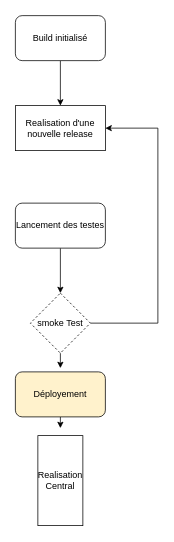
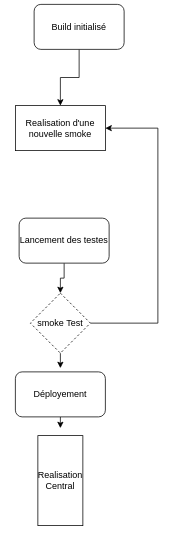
- <mxCell id="4" value="Build initialisé" style="rounded=1;whiteSpace=wrap;html=1;" vertex="1" parent="1"><mxGeometry x="20" y="20" width="120" height="60" as="geometry" /></mxCell>
+ <mxCell id="4" value="Build initialisé" style="rounded=1;whiteSpace=wrap;html=1;" vertex="1" parent="1"><mxGeometry x="45" y="5" width="120" height="60" as="geometry" /></mxCell>
- <mxCell id="5" value="Realisation d'une nouvelle release" style="rounded=0;whiteSpace=wrap;html=1;" vertex="1" parent="1"><mxGeometry x="20" y="140" width="120" height="60" as="geometry" /></mxCell>
+ <mxCell id="5" value="Realisation d'une nouvelle smoke" style="rounded=0;whiteSpace=wrap;html=1;" vertex="1" parent="1"><mxGeometry x="20" y="140" width="120" height="60" as="geometry" /></mxCell>
- <mxCell id="7" value="Lancement des testes" style="rounded=1;whiteSpace=wrap;html=1;" vertex="1" parent="1"><mxGeometry x="20" y="270" width="120" height="60" as="geometry" /></mxCell>
+ <mxCell id="7" value="Lancement des testes" style="rounded=1;whiteSpace=wrap;html=1;" vertex="1" parent="1"><mxGeometry x="25" y="290" width="120" height="60" as="geometry" /></mxCell>
- <mxCell id="12" value="Déployement" style="rounded=1;whiteSpace=wrap;html=1;fillColor=#fff2cc;" vertex="1" parent="1"><mxGeometry x="20" y="495" width="120" height="60" as="geometry" /></mxCell>
+ <mxCell id="12" value="Déployement" style="rounded=1;whiteSpace=wrap;html=1;" vertex="1" parent="1"><mxGeometry x="20" y="495" width="120" height="60" as="geometry" /></mxCell>
